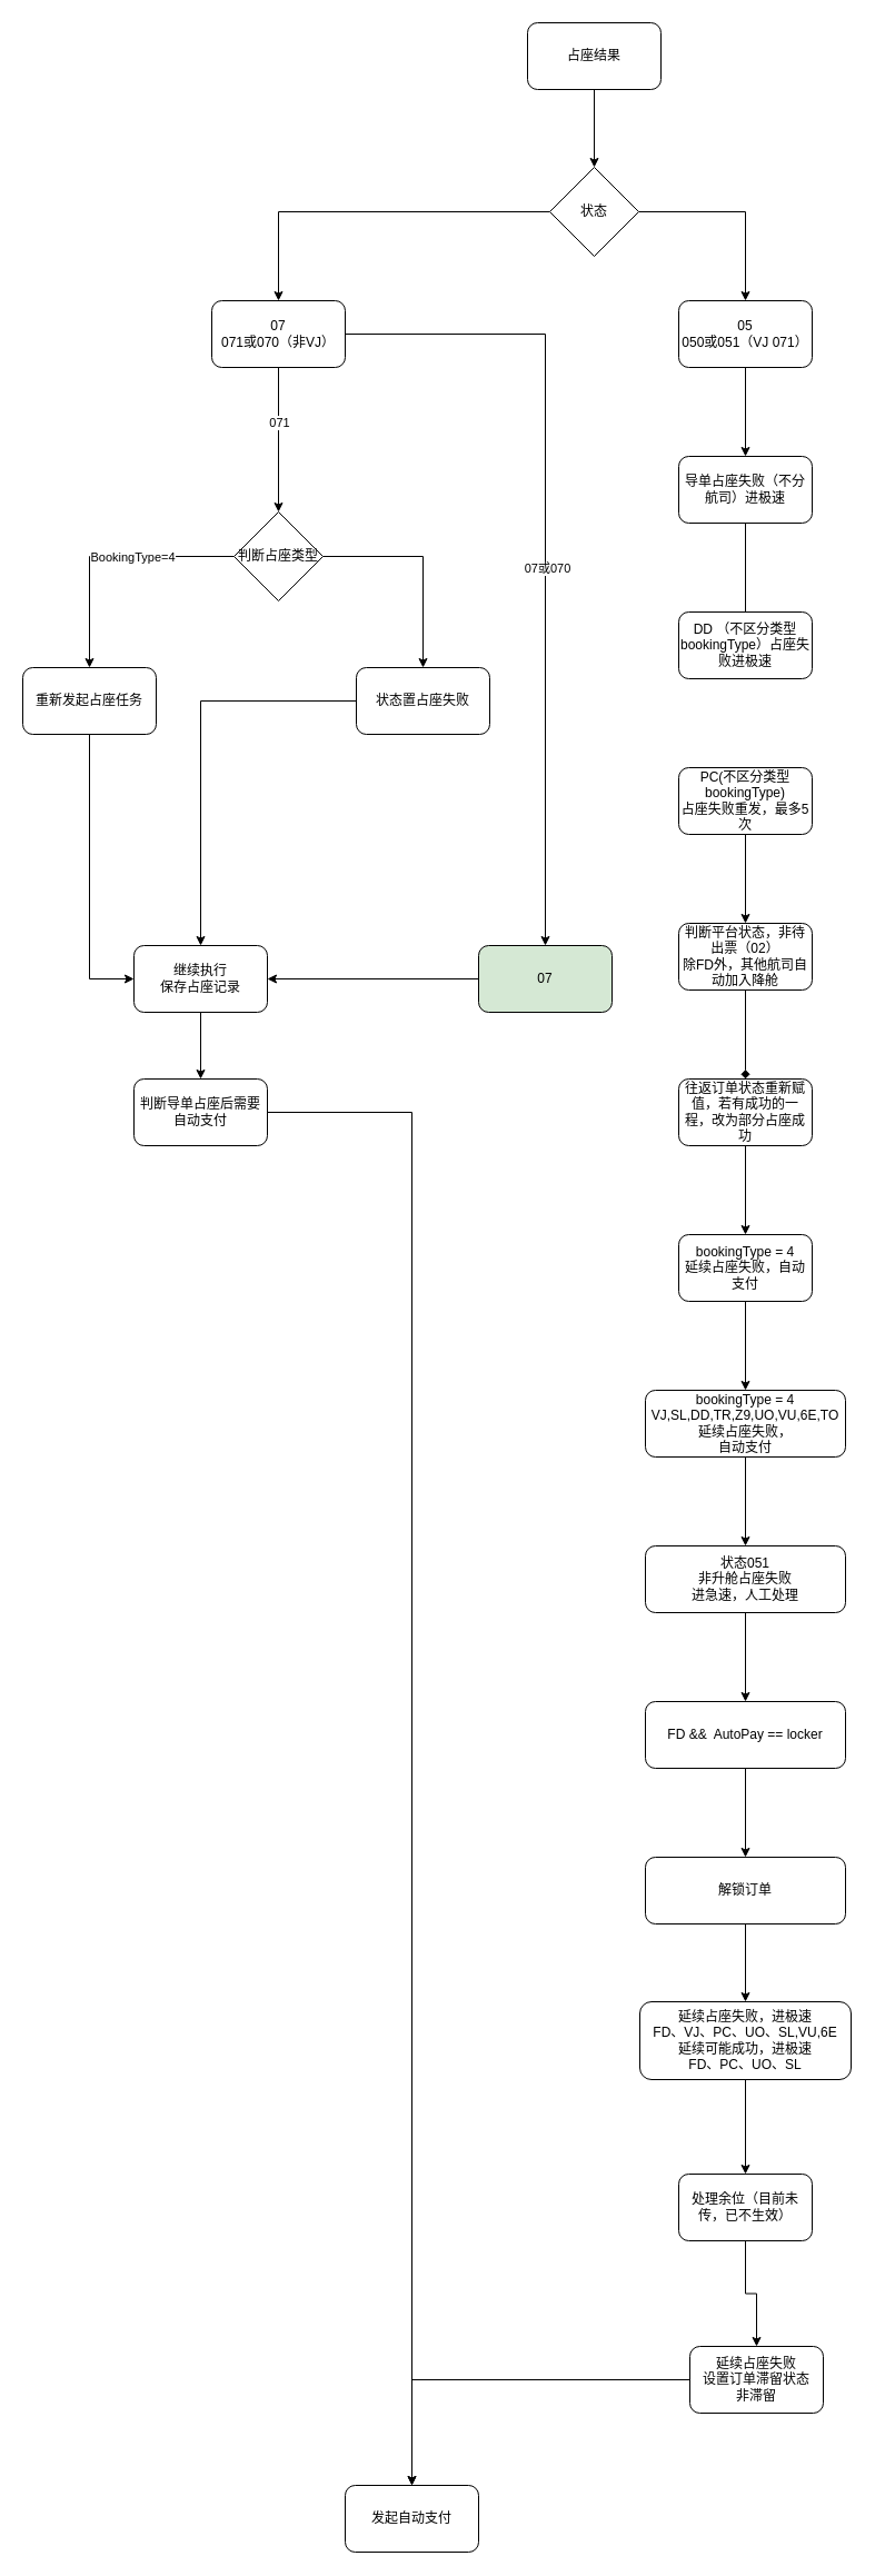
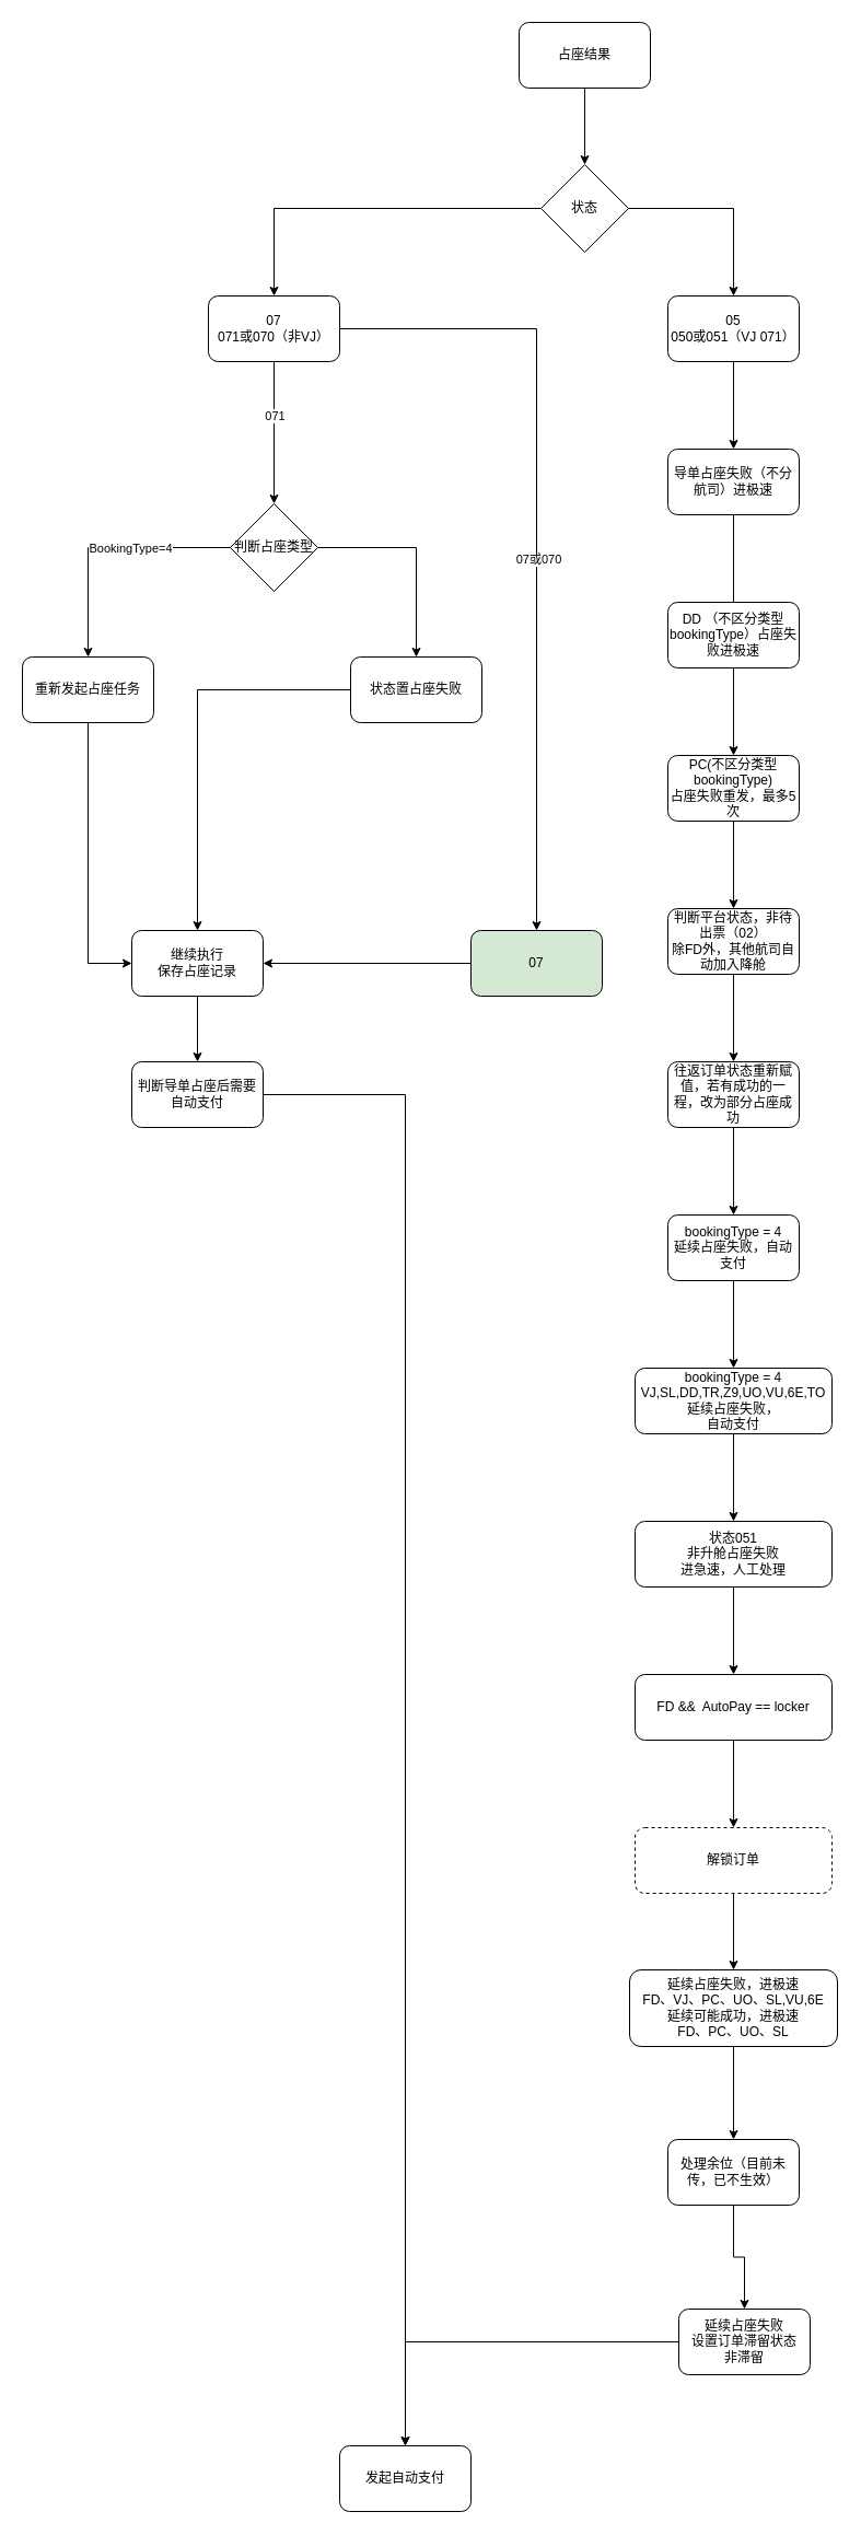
+ <mxCell id="30" value="" style="edgeStyle=orthogonalEdgeStyle;rounded=0;orthogonalLoop=1;jettySize=auto;html=1;" edge="1" parent="1" source="31" target="33"><mxGeometry relative="1" as="geometry" /></mxCell>
- <mxCell id="34" value="" style="edgeStyle=orthogonalEdgeStyle;rounded=0;orthogonalLoop=1;jettySize=auto;html=1;endArrow=diamond;" edge="1" parent="1" source="35" target="37"><mxGeometry relative="1" as="geometry" /></mxCell>
+ <mxCell id="34" value="" style="edgeStyle=orthogonalEdgeStyle;rounded=0;orthogonalLoop=1;jettySize=auto;html=1;" edge="1" parent="1" source="35" target="37"><mxGeometry relative="1" as="geometry" /></mxCell>
- <mxCell id="47" value="解锁订单" style="rounded=1;whiteSpace=wrap;html=1;" vertex="1" parent="1"><mxGeometry x="580" y="1670" width="180" height="60" as="geometry" /></mxCell>
+ <mxCell id="47" value="解锁订单" style="rounded=1;whiteSpace=wrap;html=1;dashed=1;" vertex="1" parent="1"><mxGeometry x="580" y="1670" width="180" height="60" as="geometry" /></mxCell>
